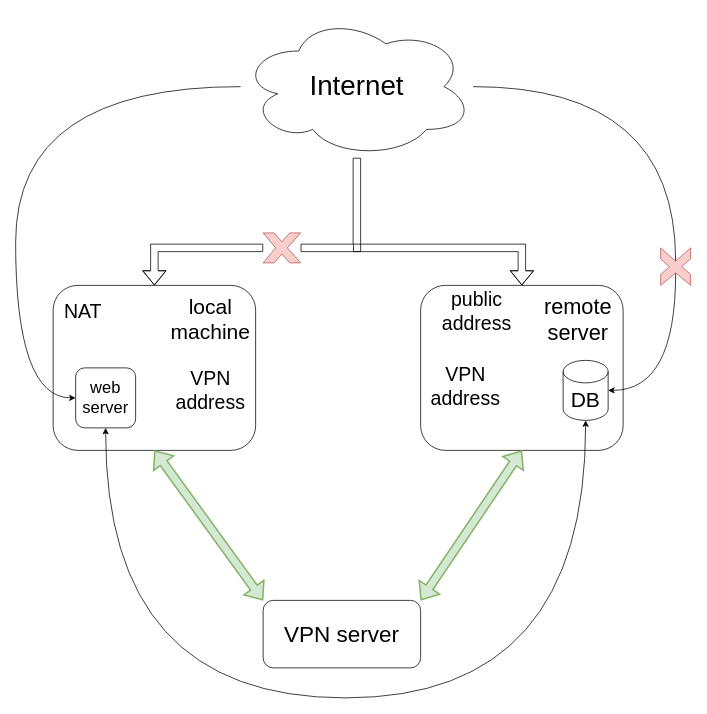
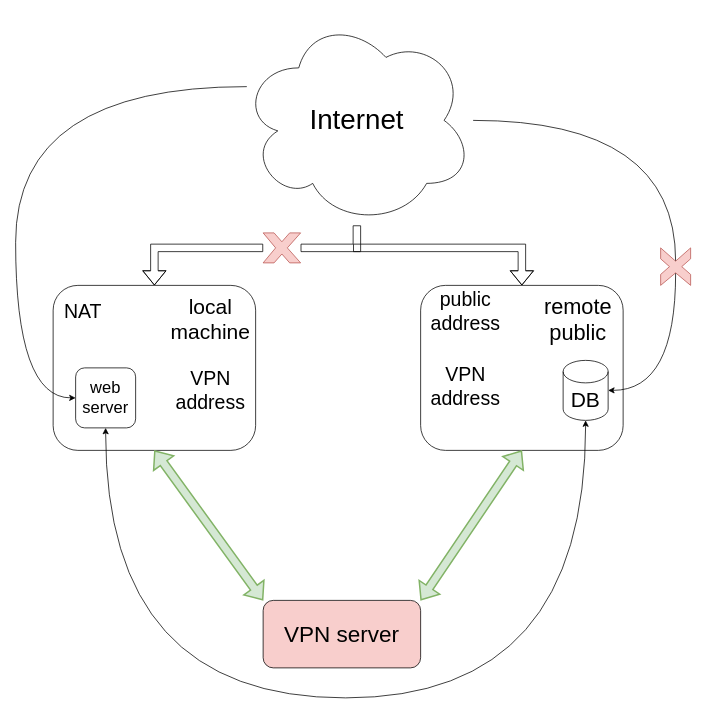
- <mxCell id="6" value="&lt;font style=&quot;font-size: 37px&quot;&gt;Internet&lt;/font&gt;" style="ellipse;shape=cloud;whiteSpace=wrap;html=1;" vertex="1" parent="1"><mxGeometry x="320" y="20" width="310" height="190" as="geometry" /></mxCell>
+ <mxCell id="6" value="&lt;font style=&quot;font-size: 37px&quot;&gt;Internet&lt;/font&gt;" style="ellipse;shape=cloud;whiteSpace=wrap;html=1;" vertex="1" parent="1"><mxGeometry x="320" y="20" width="310" height="280" as="geometry" /></mxCell>
- <mxCell id="11" value="&lt;font style=&quot;font-size: 26px&quot;&gt;public address&lt;/font&gt;" style="text;html=1;strokeColor=none;fillColor=none;align=center;verticalAlign=middle;whiteSpace=wrap;rounded=0;" vertex="1" parent="1"><mxGeometry x="605" y="400" width="60" height="30" as="geometry" /></mxCell>
+ <mxCell id="11" value="&lt;font style=&quot;font-size: 26px&quot;&gt;public address&lt;/font&gt;" style="text;html=1;strokeColor=none;fillColor=none;align=center;verticalAlign=middle;whiteSpace=wrap;rounded=0;" vertex="1" parent="1"><mxGeometry x="590" y="400" width="60" height="30" as="geometry" /></mxCell>
- <mxCell id="8" value="&lt;font style=&quot;font-size: 29px&quot;&gt;remote server&lt;/font&gt;" style="text;html=1;strokeColor=none;fillColor=none;align=center;verticalAlign=middle;whiteSpace=wrap;rounded=0;" vertex="1" parent="1"><mxGeometry x="740" y="410" width="60" height="30" as="geometry" /></mxCell>
+ <mxCell id="8" value="&lt;font style=&quot;font-size: 29px&quot;&gt;remote public&lt;/font&gt;" style="text;html=1;strokeColor=none;fillColor=none;align=center;verticalAlign=middle;whiteSpace=wrap;rounded=0;" vertex="1" parent="1"><mxGeometry x="740" y="410" width="60" height="30" as="geometry" /></mxCell>
- <mxCell id="15" value="&lt;font style=&quot;font-size: 30px&quot;&gt;VPN server&lt;/font&gt;" style="rounded=1;whiteSpace=wrap;html=1;" vertex="1" parent="1"><mxGeometry x="350" y="800" width="210" height="90" as="geometry" /></mxCell>
+ <mxCell id="15" value="&lt;font style=&quot;font-size: 30px&quot;&gt;VPN server&lt;/font&gt;" style="rounded=1;whiteSpace=wrap;html=1;fillColor=#f8cecc;" vertex="1" parent="1"><mxGeometry x="350" y="800" width="210" height="90" as="geometry" /></mxCell>
